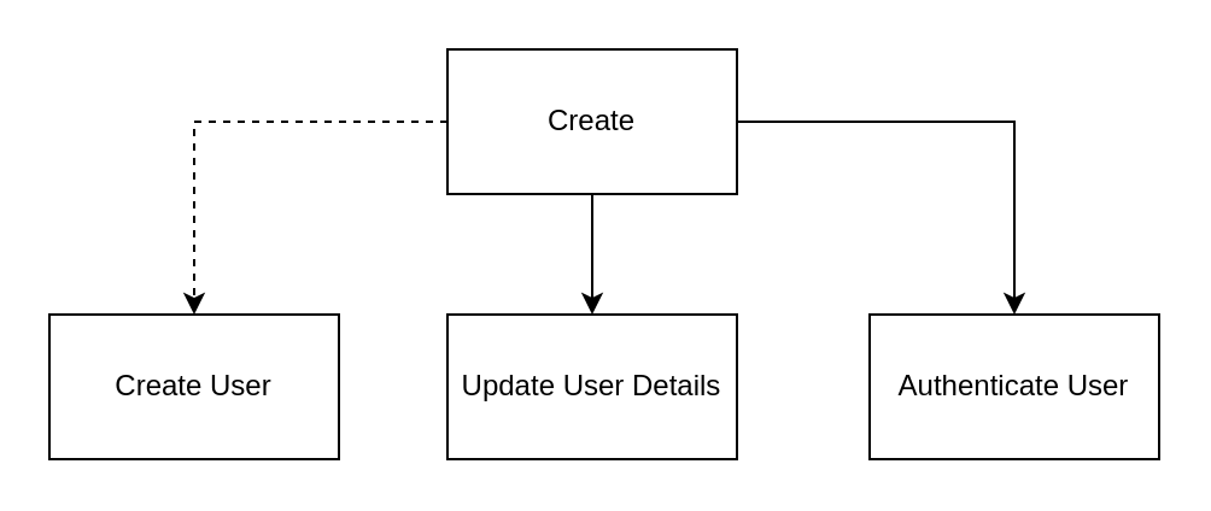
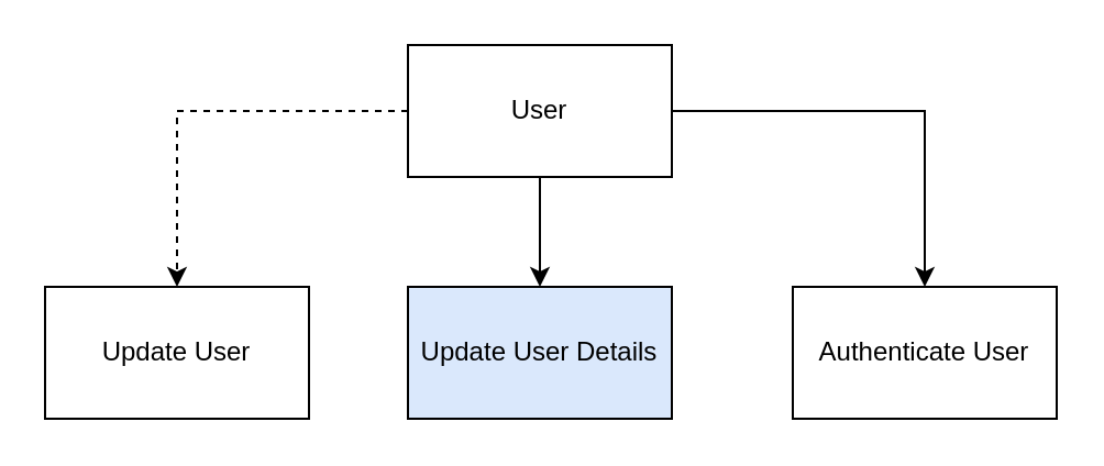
- <mxCell id="5" value="Create" style="rounded=0;whiteSpace=wrap;html=1;" vertex="1" parent="1"><mxGeometry x="185" y="20" width="120" height="60" as="geometry" /></mxCell>
+ <mxCell id="5" value="User" style="rounded=0;whiteSpace=wrap;html=1;" vertex="1" parent="1"><mxGeometry x="185" y="20" width="120" height="60" as="geometry" /></mxCell>
- <mxCell id="6" value="Create User" style="rounded=0;whiteSpace=wrap;html=1;" vertex="1" parent="1"><mxGeometry x="20" y="130" width="120" height="60" as="geometry" /></mxCell>
+ <mxCell id="6" value="Update User" style="rounded=0;whiteSpace=wrap;html=1;" vertex="1" parent="1"><mxGeometry x="20" y="130" width="120" height="60" as="geometry" /></mxCell>
- <mxCell id="7" value="Update User Details" style="rounded=0;whiteSpace=wrap;html=1;" vertex="1" parent="1"><mxGeometry x="185" y="130" width="120" height="60" as="geometry" /></mxCell>
+ <mxCell id="7" value="Update User Details" style="rounded=0;whiteSpace=wrap;html=1;fillColor=#dae8fc;" vertex="1" parent="1"><mxGeometry x="185" y="130" width="120" height="60" as="geometry" /></mxCell>
